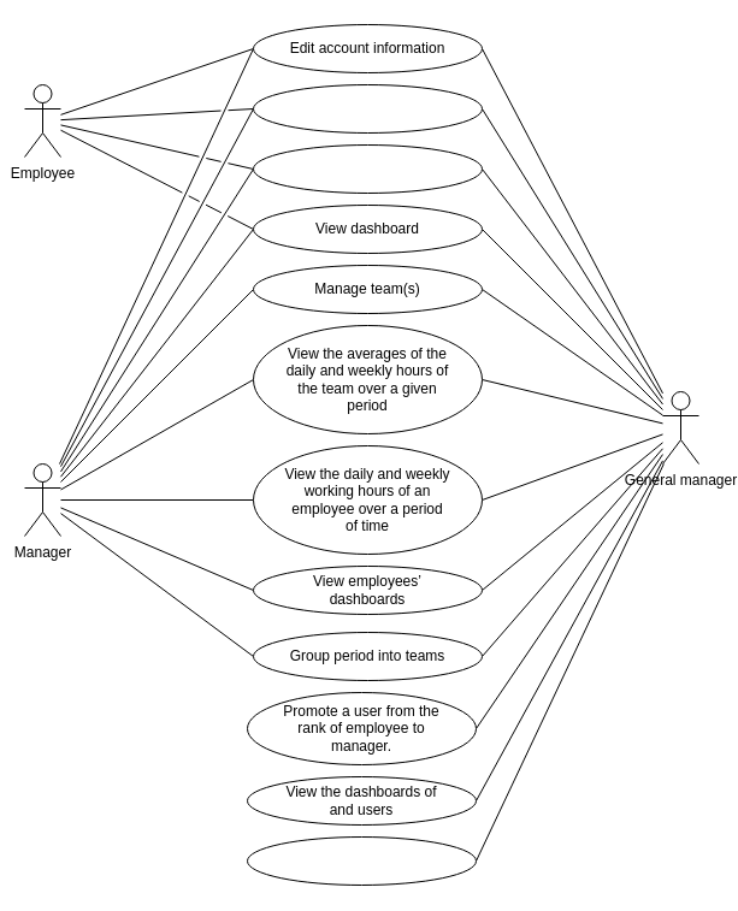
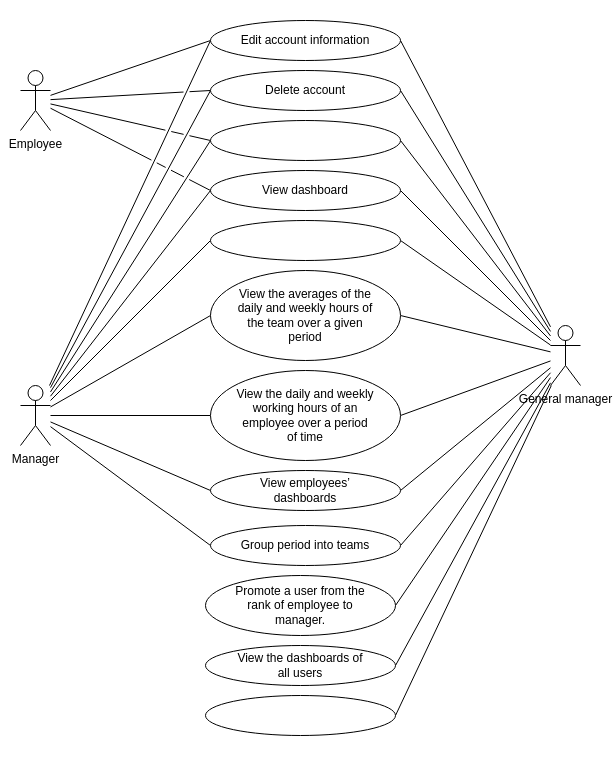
+ <mxCell id="33" value="Delete account" style="text;html=1;strokeColor=none;fillColor=none;align=center;verticalAlign=middle;whiteSpace=wrap;rounded=0;" parent="1" vertex="1"><mxGeometry x="235" y="80" width="140" height="20" as="geometry" /></mxCell>
- <mxCell id="38" value="Manage team(s)" style="text;html=1;strokeColor=none;fillColor=none;align=center;verticalAlign=middle;whiteSpace=wrap;rounded=0;" parent="1" vertex="1"><mxGeometry x="235" y="230" width="140" height="20" as="geometry" /></mxCell>
- <mxCell id="48" value="View the dashboards of and users" style="text;html=1;strokeColor=none;fillColor=none;align=center;verticalAlign=middle;whiteSpace=wrap;rounded=0;" parent="1" vertex="1"><mxGeometry x="230" y="650" width="140" height="30" as="geometry" /></mxCell>
+ <mxCell id="48" value="View the dashboards of all users" style="text;html=1;strokeColor=none;fillColor=none;align=center;verticalAlign=middle;whiteSpace=wrap;rounded=0;" parent="1" vertex="1"><mxGeometry x="230" y="650" width="140" height="30" as="geometry" /></mxCell>
